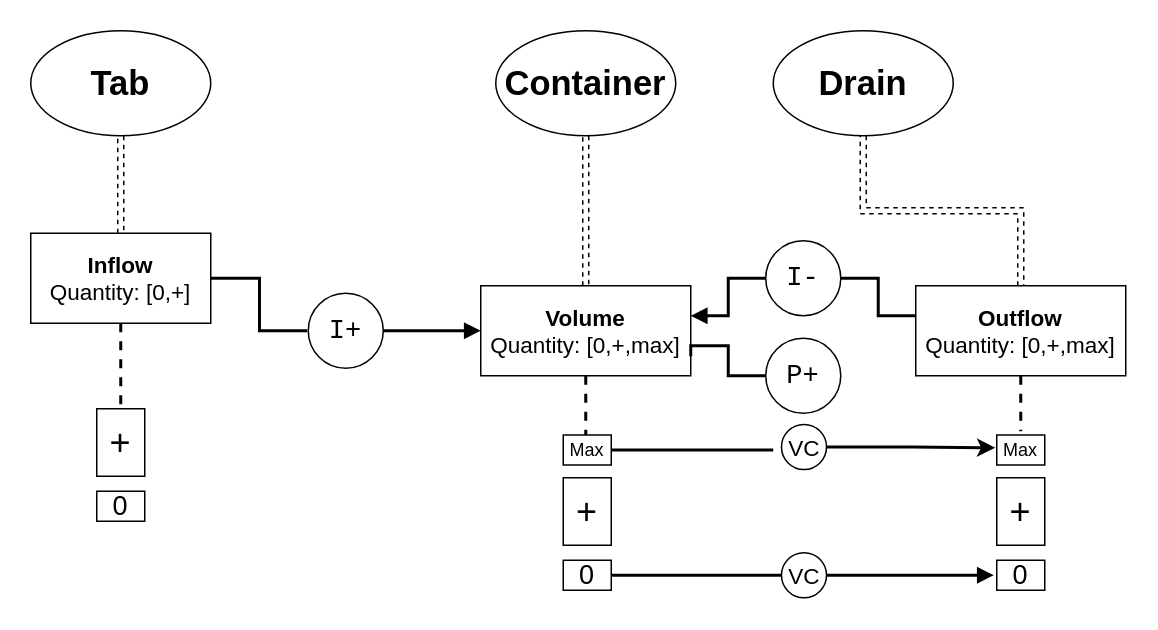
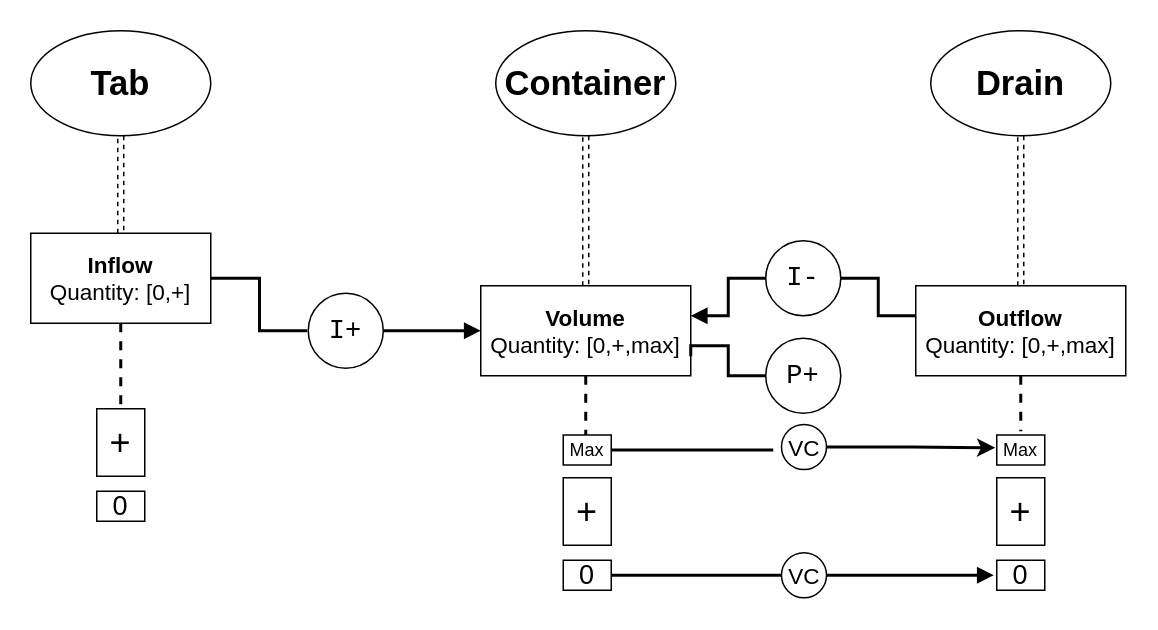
- <mxCell id="7" value="&lt;b&gt;&lt;font style=&quot;font-size: 23px&quot;&gt;Drain&lt;/font&gt;&lt;/b&gt;" style="ellipse;whiteSpace=wrap;html=1;" parent="1" vertex="1"><mxGeometry x="515" y="20" width="120" height="70" as="geometry" /></mxCell>
+ <mxCell id="7" value="&lt;b&gt;&lt;font style=&quot;font-size: 23px&quot;&gt;Drain&lt;/font&gt;&lt;/b&gt;" style="ellipse;whiteSpace=wrap;html=1;" parent="1" vertex="1"><mxGeometry x="620" y="20" width="120" height="70" as="geometry" /></mxCell>
